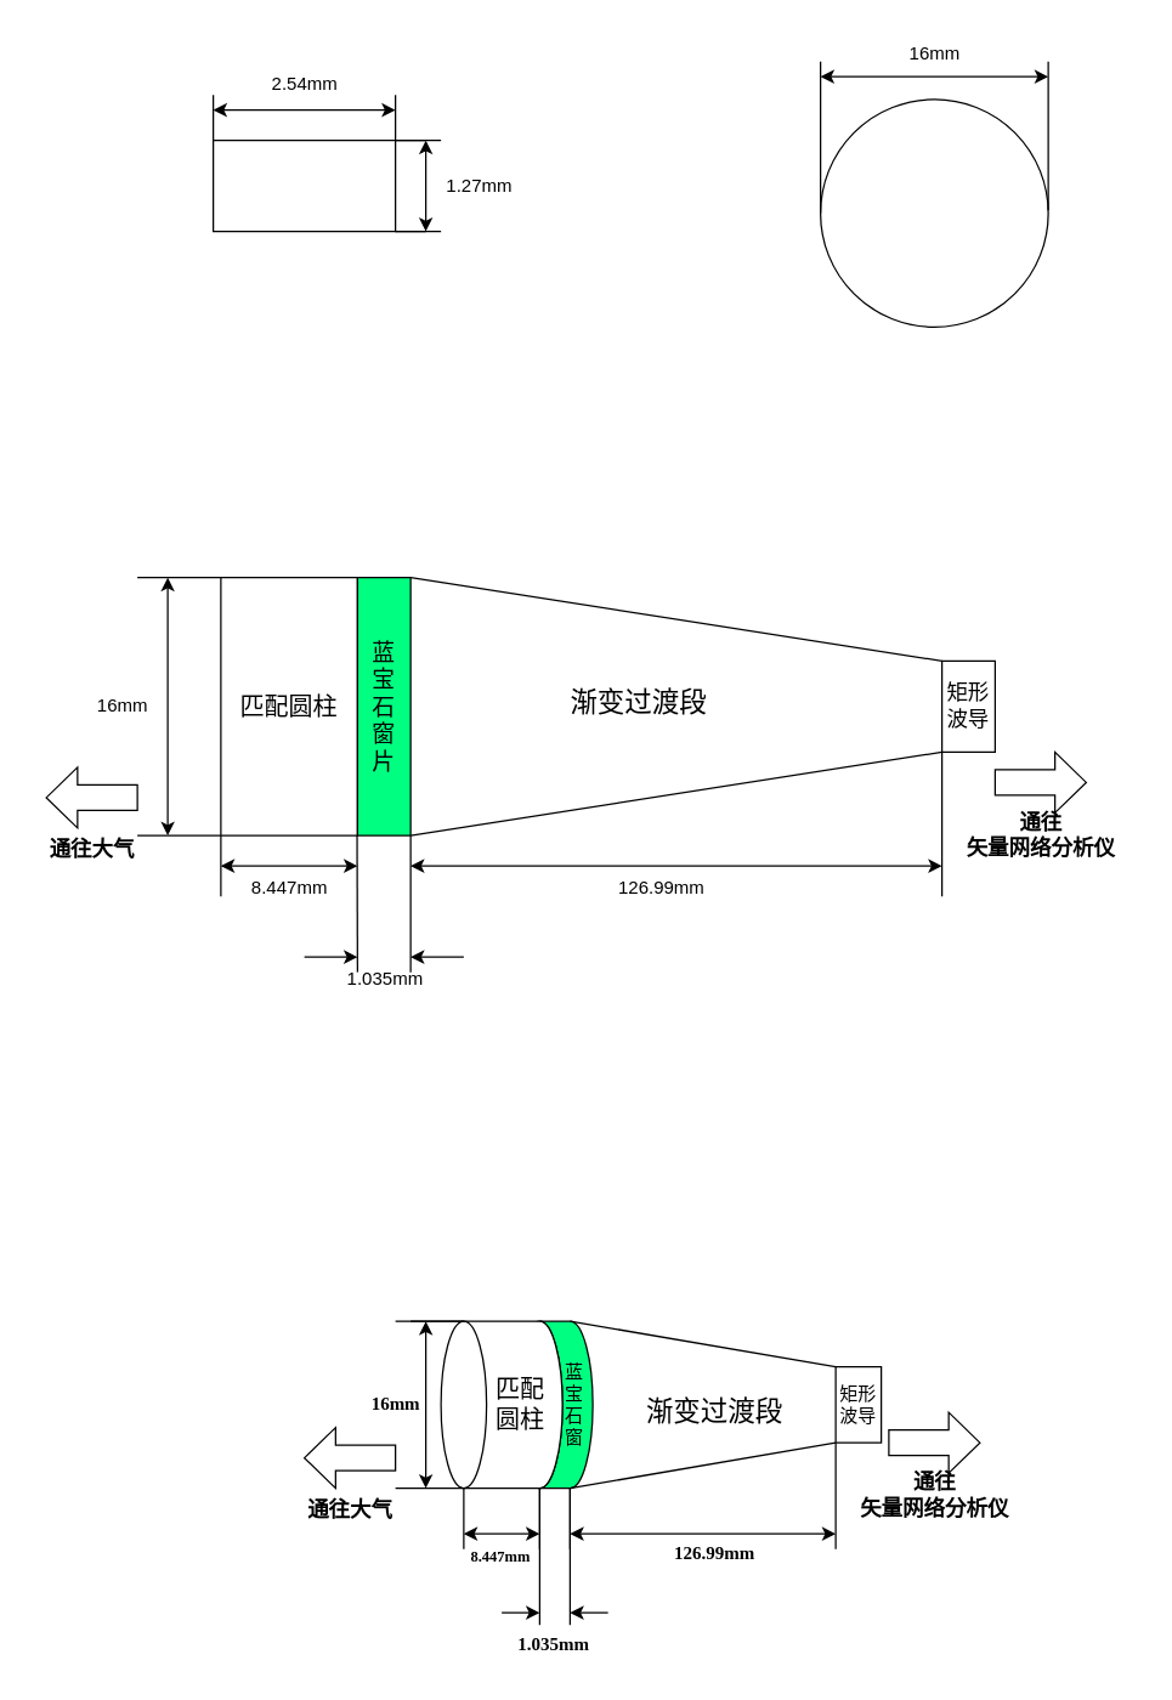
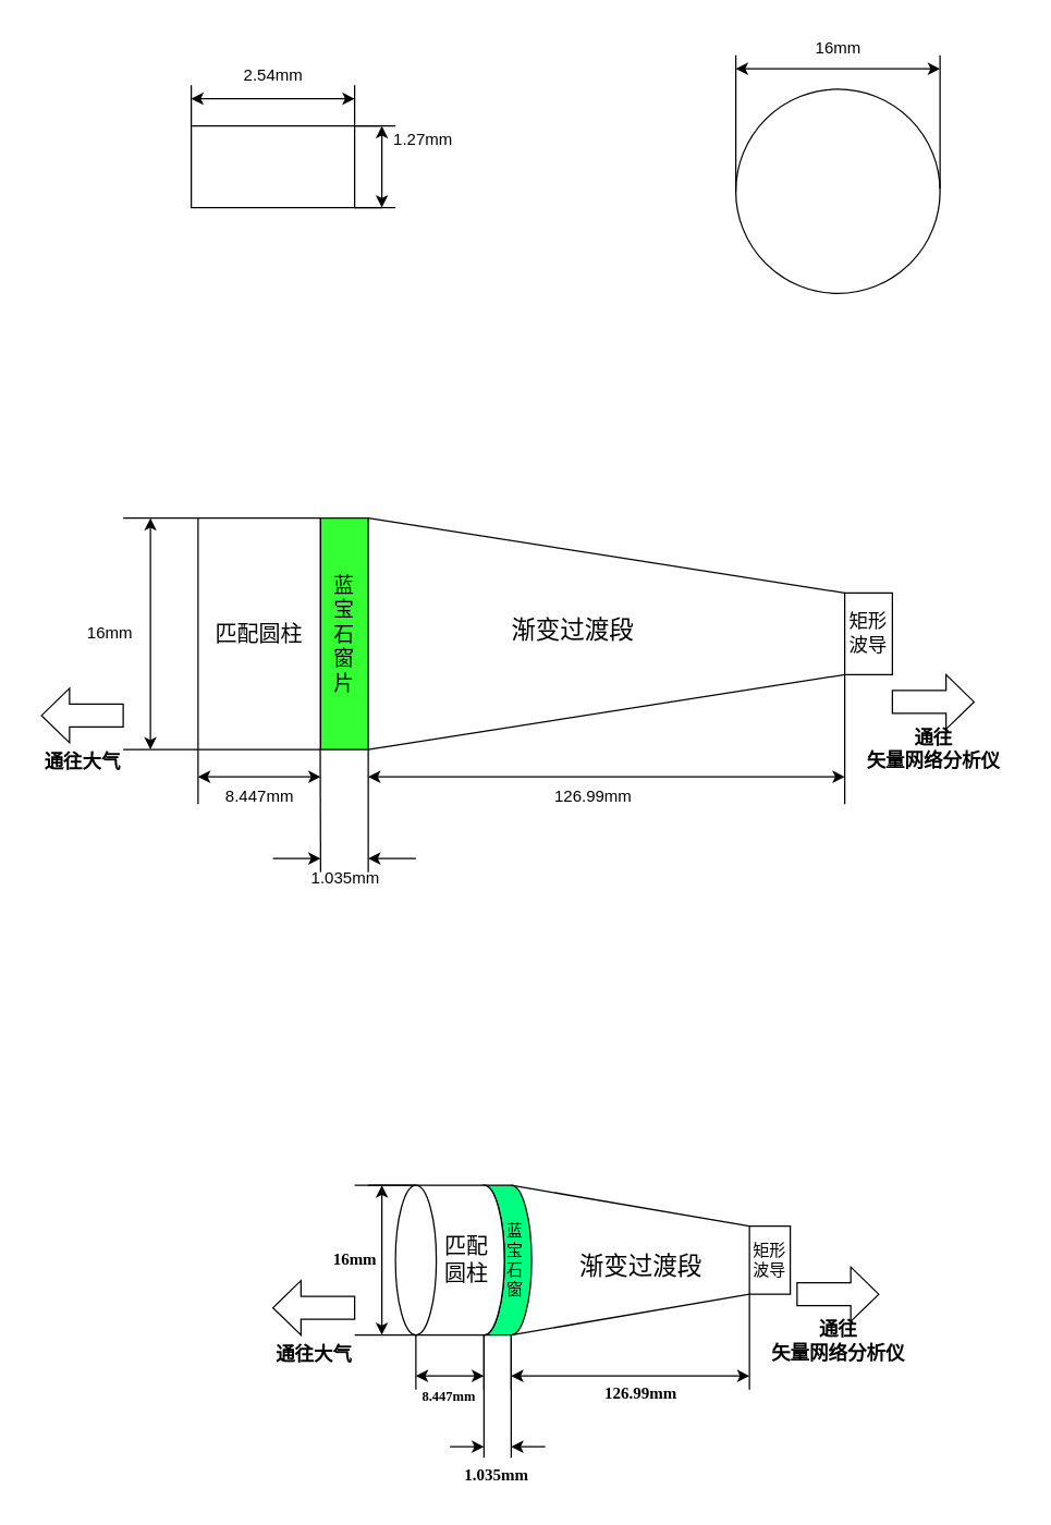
- <mxCell id="45" value="1.27mm" style="text;html=1;align=center;verticalAlign=middle;resizable=0;points=[];autosize=1;strokeColor=none;fillColor=none;" parent="35" vertex="1"><mxGeometry x="140" y="45" width="70" height="30" as="geometry" /></mxCell>
+ <mxCell id="45" value="1.27mm" style="text;html=1;align=center;verticalAlign=middle;resizable=0;points=[];autosize=1;strokeColor=none;fillColor=none;" parent="35" vertex="1"><mxGeometry x="135" y="25" width="70" height="30" as="geometry" /></mxCell>
- <mxCell id="3" value="&lt;font style=&quot;font-size: 15px;&quot; face=&quot;宋体&quot;&gt;蓝&lt;/font&gt;&lt;div&gt;&lt;font style=&quot;font-size: 15px;&quot; face=&quot;宋体&quot;&gt;宝&lt;/font&gt;&lt;/div&gt;&lt;div&gt;&lt;font style=&quot;font-size: 15px;&quot; face=&quot;宋体&quot;&gt;石&lt;/font&gt;&lt;/div&gt;&lt;div&gt;&lt;font style=&quot;font-size: 15px;&quot; face=&quot;宋体&quot;&gt;窗&lt;/font&gt;&lt;/div&gt;&lt;div&gt;&lt;font style=&quot;font-size: 15px;&quot; face=&quot;宋体&quot;&gt;片&lt;/font&gt;&lt;/div&gt;" style="rounded=0;whiteSpace=wrap;html=1;fillColor=#00ff80;" parent="1" vertex="1"><mxGeometry x="235" y="380" width="35" height="170" as="geometry" /></mxCell>
+ <mxCell id="3" value="&lt;font style=&quot;font-size: 15px;&quot; face=&quot;宋体&quot;&gt;蓝&lt;/font&gt;&lt;div&gt;&lt;font style=&quot;font-size: 15px;&quot; face=&quot;宋体&quot;&gt;宝&lt;/font&gt;&lt;/div&gt;&lt;div&gt;&lt;font style=&quot;font-size: 15px;&quot; face=&quot;宋体&quot;&gt;石&lt;/font&gt;&lt;/div&gt;&lt;div&gt;&lt;font style=&quot;font-size: 15px;&quot; face=&quot;宋体&quot;&gt;窗&lt;/font&gt;&lt;/div&gt;&lt;div&gt;&lt;font style=&quot;font-size: 15px;&quot; face=&quot;宋体&quot;&gt;片&lt;/font&gt;&lt;/div&gt;" style="rounded=0;whiteSpace=wrap;html=1;fillColor=#33FF33;" parent="1" vertex="1"><mxGeometry x="235" y="380" width="35" height="170" as="geometry" /></mxCell>
